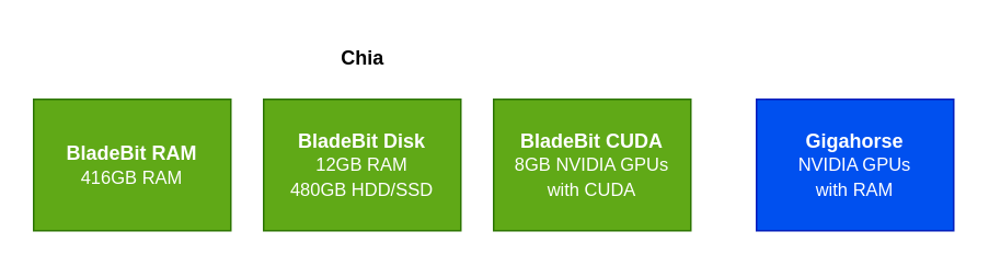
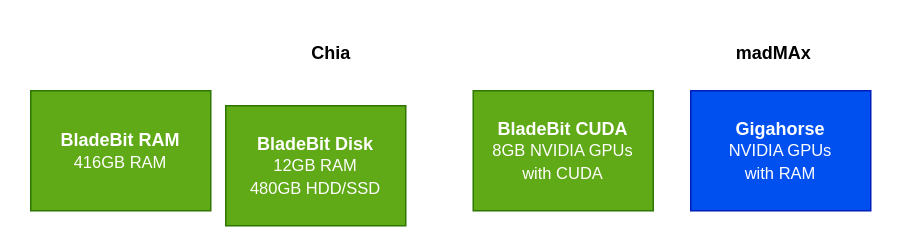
+ <mxCell id="7" value="madMAx" style="text;html=1;align=center;verticalAlign=middle;resizable=0;points=[];autosize=1;strokeColor=none;fillColor=none;fontSize=12;fontStyle=1" vertex="1" parent="1"><mxGeometry x="480" y="20" width="70" height="30" as="geometry" /></mxCell>
- <mxCell id="3" value="&lt;b&gt;BladeBit Disk&lt;br&gt;&lt;/b&gt;&lt;font style=&quot;font-size: 11px;&quot;&gt;12GB RAM&lt;br&gt;480GB HDD/SSD&lt;br&gt;&lt;/font&gt;" style="rounded=0;whiteSpace=wrap;html=1;fillColor=#60a917;fontColor=#ffffff;strokeColor=#2D7600;" vertex="1" parent="1"><mxGeometry x="160" y="60" width="120" height="80" as="geometry" /></mxCell>
+ <mxCell id="3" value="&lt;b&gt;BladeBit Disk&lt;br&gt;&lt;/b&gt;&lt;font style=&quot;font-size: 11px;&quot;&gt;12GB RAM&lt;br&gt;480GB HDD/SSD&lt;br&gt;&lt;/font&gt;" style="rounded=0;whiteSpace=wrap;html=1;fillColor=#60a917;fontColor=#ffffff;strokeColor=#2D7600;" vertex="1" parent="1"><mxGeometry x="150" y="70" width="120" height="80" as="geometry" /></mxCell>
- <mxCell id="5" value="&lt;b&gt;BladeBit CUDA&lt;br&gt;&lt;/b&gt;&lt;font style=&quot;font-size: 11px;&quot;&gt;8GB NVIDIA GPUs&lt;br&gt;with CUDA&lt;br&gt;&lt;/font&gt;" style="rounded=0;whiteSpace=wrap;html=1;fillColor=#60a917;fontColor=#ffffff;strokeColor=#2D7600;" vertex="1" parent="1"><mxGeometry x="300" y="60" width="120" height="80" as="geometry" /></mxCell>
+ <mxCell id="5" value="&lt;b&gt;BladeBit CUDA&lt;br&gt;&lt;/b&gt;&lt;font style=&quot;font-size: 11px;&quot;&gt;8GB NVIDIA GPUs&lt;br&gt;with CUDA&lt;br&gt;&lt;/font&gt;" style="rounded=0;whiteSpace=wrap;html=1;fillColor=#60a917;fontColor=#ffffff;strokeColor=#2D7600;" vertex="1" parent="1"><mxGeometry x="315" y="60" width="120" height="80" as="geometry" /></mxCell>
